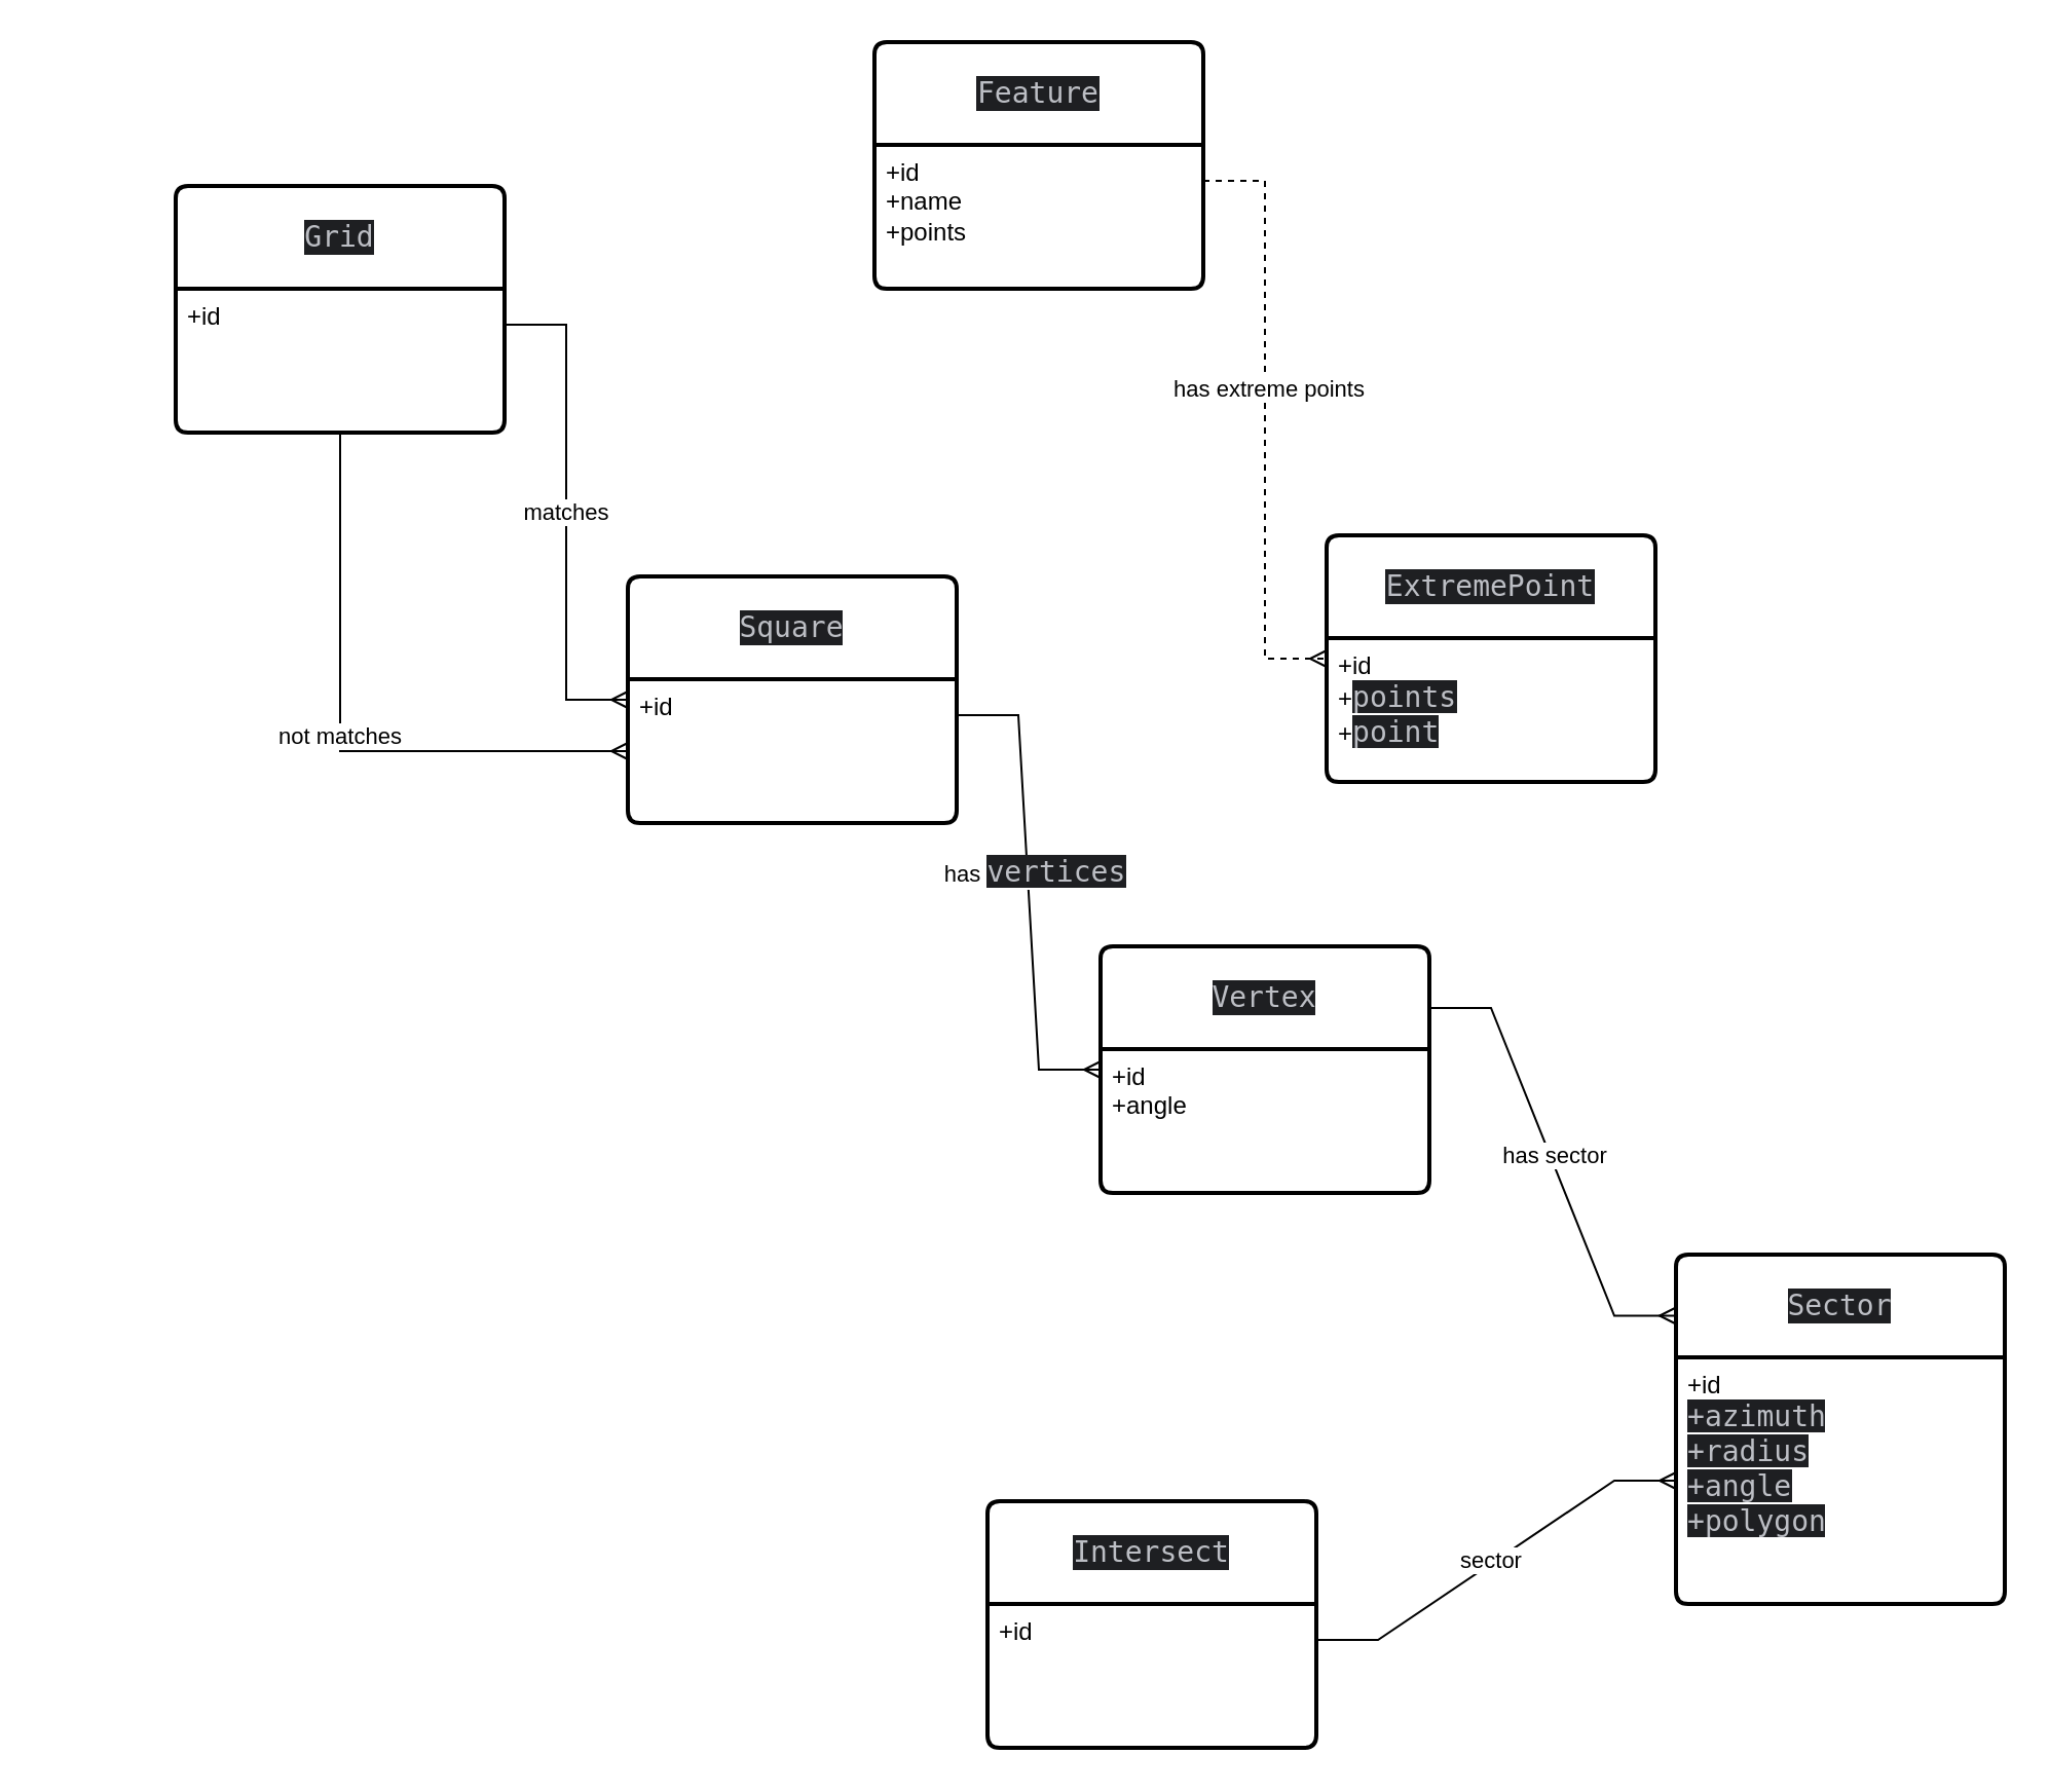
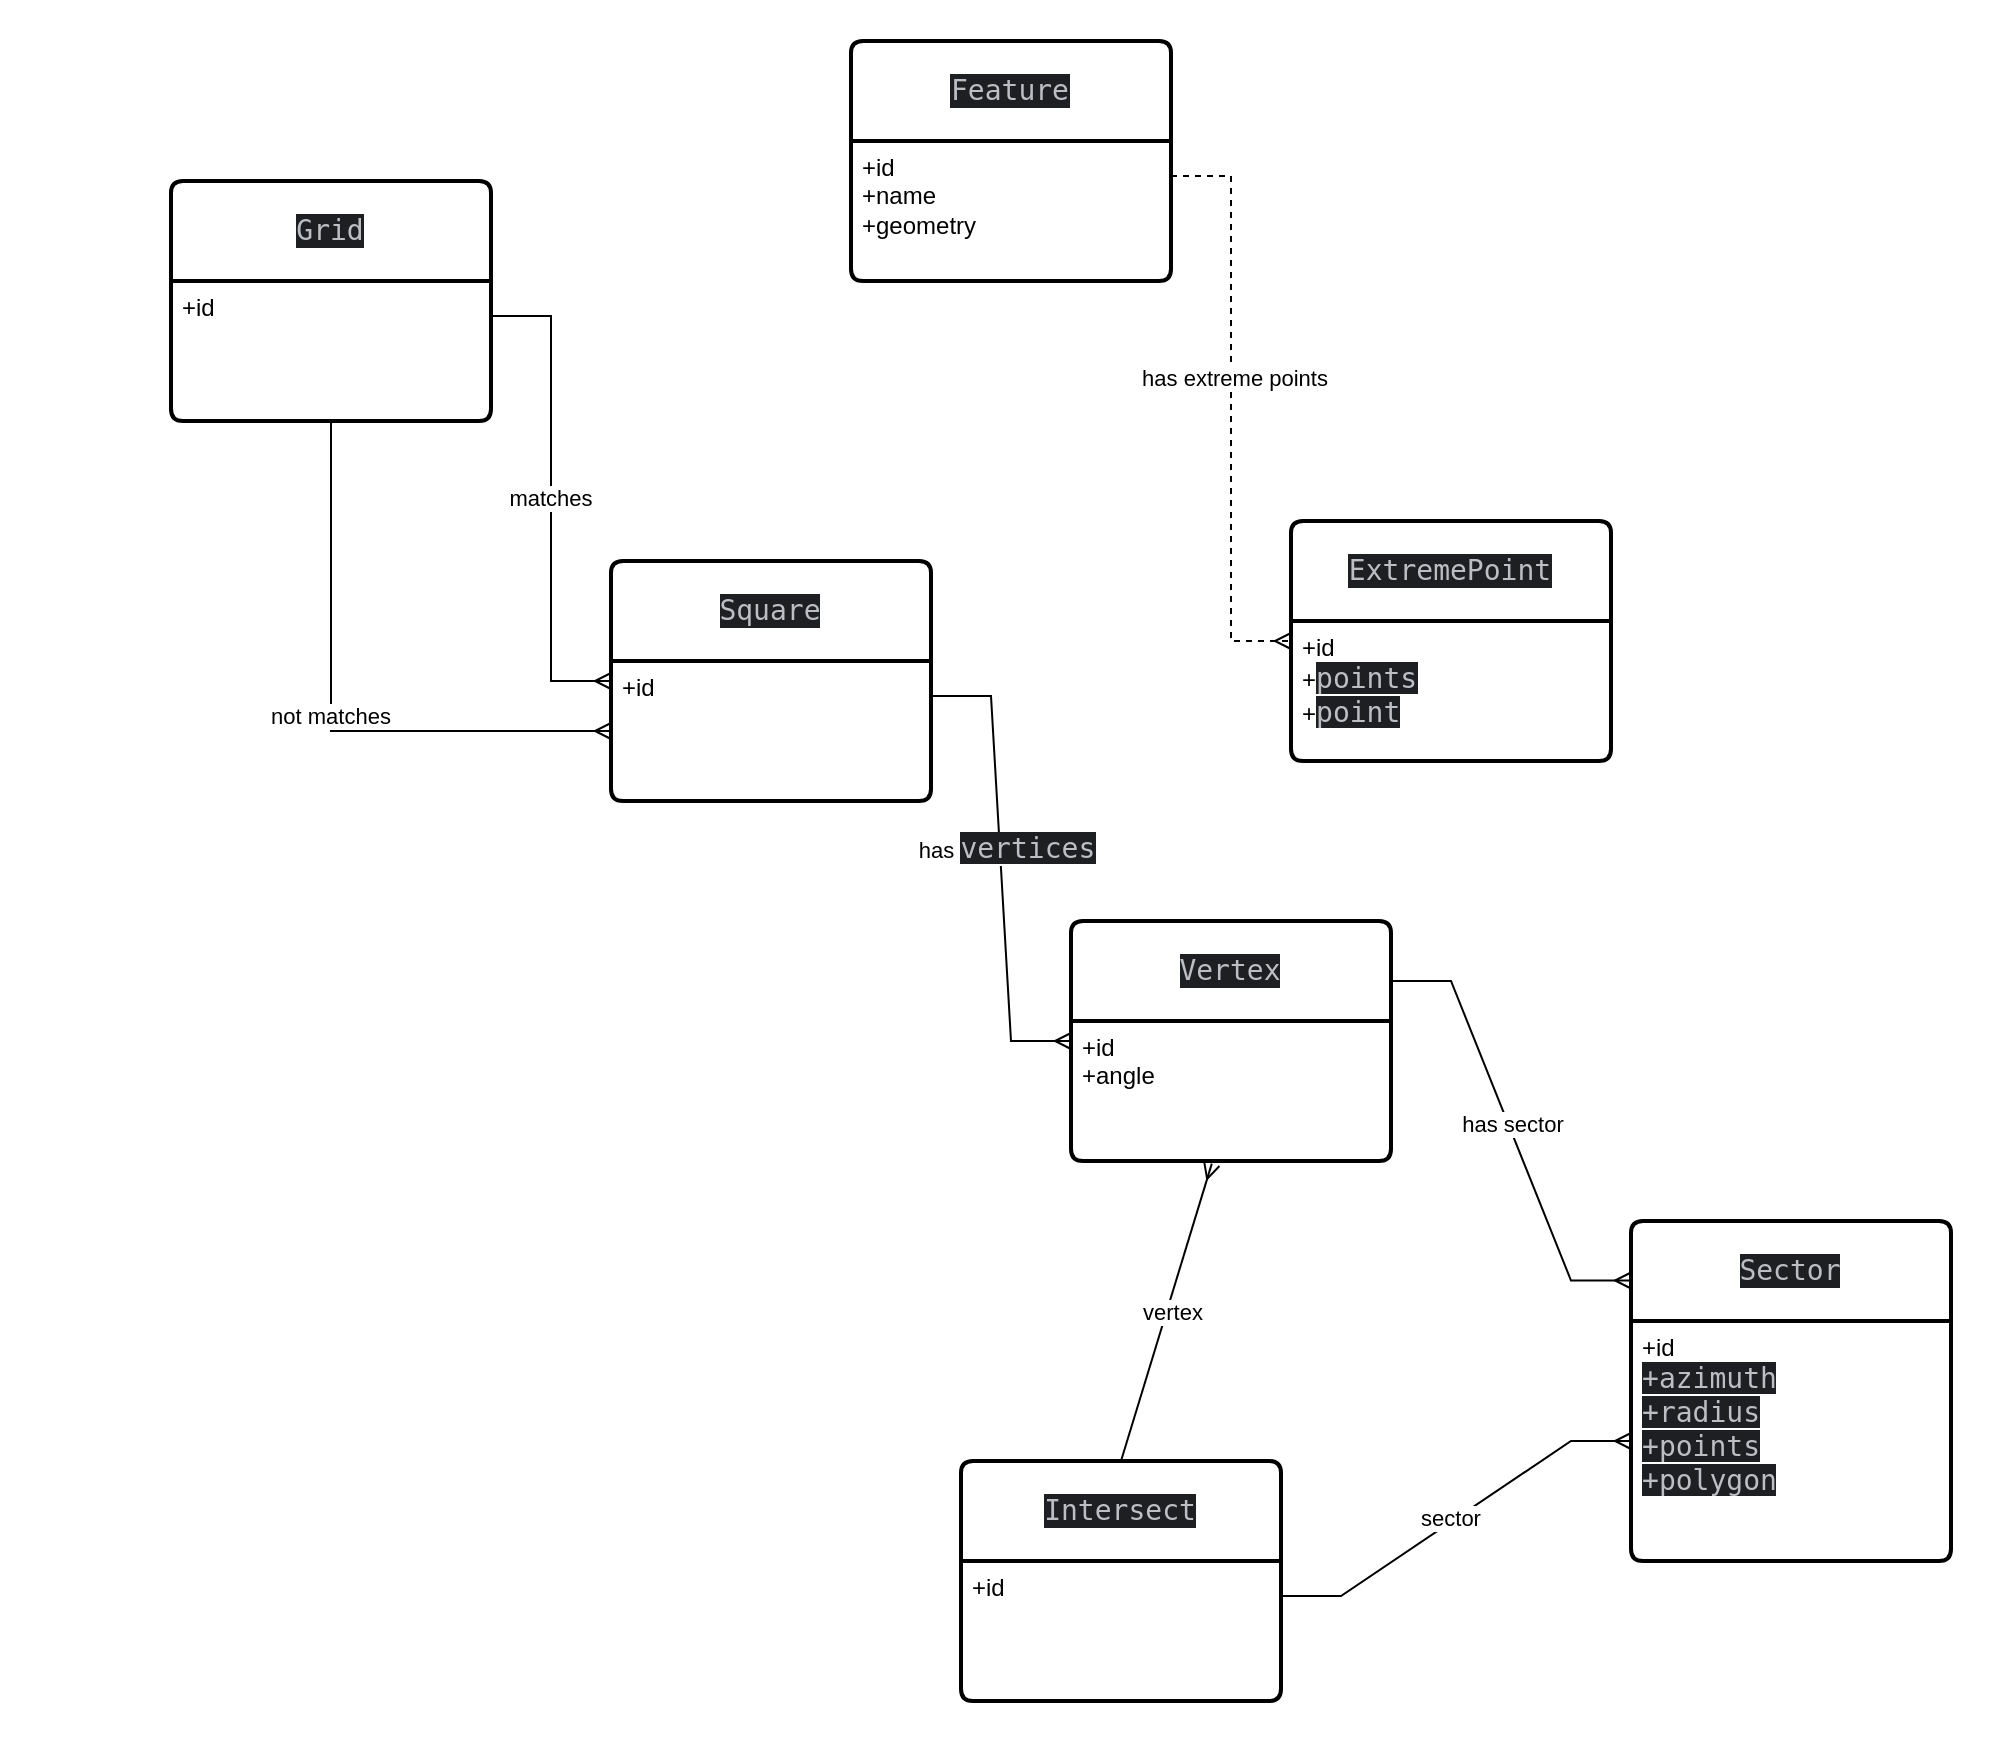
- <mxCell id="3" value="+id&lt;br&gt;+name&lt;br&gt;+points" style="align=left;strokeColor=none;fillColor=none;spacingLeft=4;fontSize=12;verticalAlign=top;resizable=0;rotatable=0;part=1;html=1;" vertex="1" parent="2"><mxGeometry y="50" width="160" height="70" as="geometry" /></mxCell>
+ <mxCell id="3" value="+id&lt;br&gt;+name&lt;br&gt;+geometry" style="align=left;strokeColor=none;fillColor=none;spacingLeft=4;fontSize=12;verticalAlign=top;resizable=0;rotatable=0;part=1;html=1;" vertex="1" parent="2"><mxGeometry y="50" width="160" height="70" as="geometry" /></mxCell>
+ <mxCell id="28" value="" style="fontSize=12;html=1;endArrow=ERmany;rounded=0;entryX=0.44;entryY=1.019;entryDx=0;entryDy=0;entryPerimeter=0;exitX=0.5;exitY=0;exitDx=0;exitDy=0;" edge="1" parent="1" source="24" target="11"><mxGeometry width="100" height="100" relative="1" as="geometry"><mxPoint x="385" y="680" as="sourcePoint" /><mxPoint x="485" y="580" as="targetPoint" /></mxGeometry></mxCell>
+ <mxCell id="29" value="vertex" style="edgeLabel;html=1;align=center;verticalAlign=middle;resizable=0;points=[];" vertex="1" connectable="0" parent="28"><mxGeometry x="0.017" y="-3" relative="1" as="geometry"><mxPoint as="offset" /></mxGeometry></mxCell>
- <mxCell id="21" value="+id&lt;div&gt;&lt;span style=&quot;font-family: &amp;quot;JetBrains Mono&amp;quot;, monospace; font-size: 10.5pt; background-color: rgb(30, 31, 34); color: rgb(188, 190, 196);&quot;&gt;+&lt;/span&gt;&lt;span style=&quot;font-family: &amp;quot;JetBrains Mono&amp;quot;, monospace; font-size: 10.5pt; background-color: rgb(30, 31, 34); color: rgb(188, 190, 196);&quot;&gt;azimuth&lt;/span&gt;&lt;/div&gt;&lt;div&gt;&lt;span style=&quot;font-family: &amp;quot;JetBrains Mono&amp;quot;, monospace; font-size: 10.5pt; background-color: rgb(30, 31, 34); color: rgb(188, 190, 196);&quot;&gt;+&lt;/span&gt;&lt;span style=&quot;font-family: &amp;quot;JetBrains Mono&amp;quot;, monospace; font-size: 10.5pt; background-color: rgb(30, 31, 34); color: rgb(188, 190, 196);&quot;&gt;radius&lt;/span&gt;&lt;/div&gt;&lt;div&gt;&lt;span style=&quot;font-family: &amp;quot;JetBrains Mono&amp;quot;, monospace; font-size: 10.5pt; background-color: rgb(30, 31, 34); color: rgb(188, 190, 196);&quot;&gt;+&lt;/span&gt;&lt;span style=&quot;font-family: &amp;quot;JetBrains Mono&amp;quot;, monospace; font-size: 10.5pt; background-color: rgb(30, 31, 34); color: rgb(188, 190, 196);&quot;&gt;angle&lt;/span&gt;&lt;/div&gt;&lt;div&gt;&lt;span style=&quot;font-family: &amp;quot;JetBrains Mono&amp;quot;, monospace; font-size: 10.5pt; background-color: rgb(30, 31, 34); color: rgb(188, 190, 196);&quot;&gt;+&lt;/span&gt;&lt;span style=&quot;font-family: &amp;quot;JetBrains Mono&amp;quot;, monospace; font-size: 10.5pt; background-color: rgb(30, 31, 34); color: rgb(188, 190, 196);&quot;&gt;polygon&lt;/span&gt;&lt;/div&gt;" style="align=left;strokeColor=none;fillColor=none;spacingLeft=4;fontSize=12;verticalAlign=top;resizable=0;rotatable=0;part=1;html=1;" vertex="1" parent="20"><mxGeometry y="50" width="160" height="120" as="geometry" /></mxCell>
+ <mxCell id="21" value="+id&lt;div&gt;&lt;span style=&quot;font-family: &amp;quot;JetBrains Mono&amp;quot;, monospace; font-size: 10.5pt; background-color: rgb(30, 31, 34); color: rgb(188, 190, 196);&quot;&gt;+&lt;/span&gt;&lt;span style=&quot;font-family: &amp;quot;JetBrains Mono&amp;quot;, monospace; font-size: 10.5pt; background-color: rgb(30, 31, 34); color: rgb(188, 190, 196);&quot;&gt;azimuth&lt;/span&gt;&lt;/div&gt;&lt;div&gt;&lt;span style=&quot;font-family: &amp;quot;JetBrains Mono&amp;quot;, monospace; font-size: 10.5pt; background-color: rgb(30, 31, 34); color: rgb(188, 190, 196);&quot;&gt;+&lt;/span&gt;&lt;span style=&quot;font-family: &amp;quot;JetBrains Mono&amp;quot;, monospace; font-size: 10.5pt; background-color: rgb(30, 31, 34); color: rgb(188, 190, 196);&quot;&gt;radius&lt;/span&gt;&lt;/div&gt;&lt;div&gt;&lt;span style=&quot;font-family: &amp;quot;JetBrains Mono&amp;quot;, monospace; font-size: 10.5pt; background-color: rgb(30, 31, 34); color: rgb(188, 190, 196);&quot;&gt;+&lt;/span&gt;&lt;span style=&quot;font-family: &amp;quot;JetBrains Mono&amp;quot;, monospace; font-size: 10.5pt; background-color: rgb(30, 31, 34); color: rgb(188, 190, 196);&quot;&gt;points&lt;/span&gt;&lt;/div&gt;&lt;div&gt;&lt;span style=&quot;font-family: &amp;quot;JetBrains Mono&amp;quot;, monospace; font-size: 10.5pt; background-color: rgb(30, 31, 34); color: rgb(188, 190, 196);&quot;&gt;+&lt;/span&gt;&lt;span style=&quot;font-family: &amp;quot;JetBrains Mono&amp;quot;, monospace; font-size: 10.5pt; background-color: rgb(30, 31, 34); color: rgb(188, 190, 196);&quot;&gt;polygon&lt;/span&gt;&lt;/div&gt;" style="align=left;strokeColor=none;fillColor=none;spacingLeft=4;fontSize=12;verticalAlign=top;resizable=0;rotatable=0;part=1;html=1;" vertex="1" parent="20"><mxGeometry y="50" width="160" height="120" as="geometry" /></mxCell>
